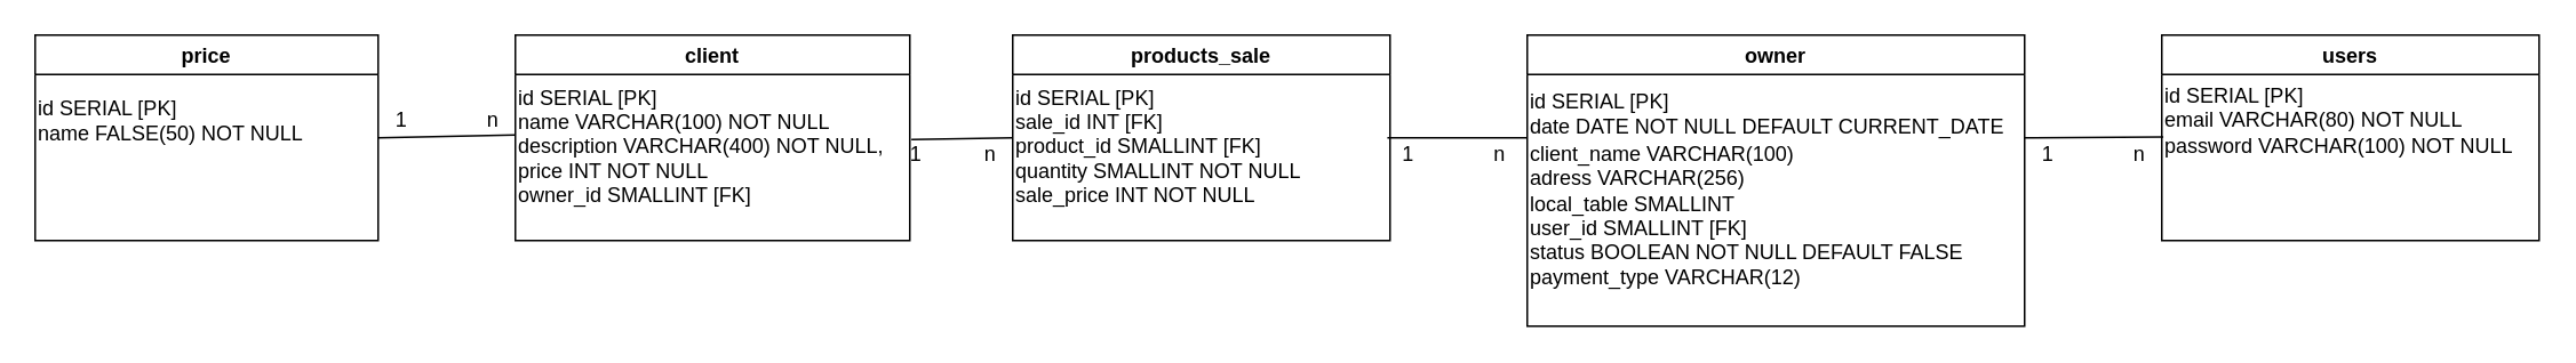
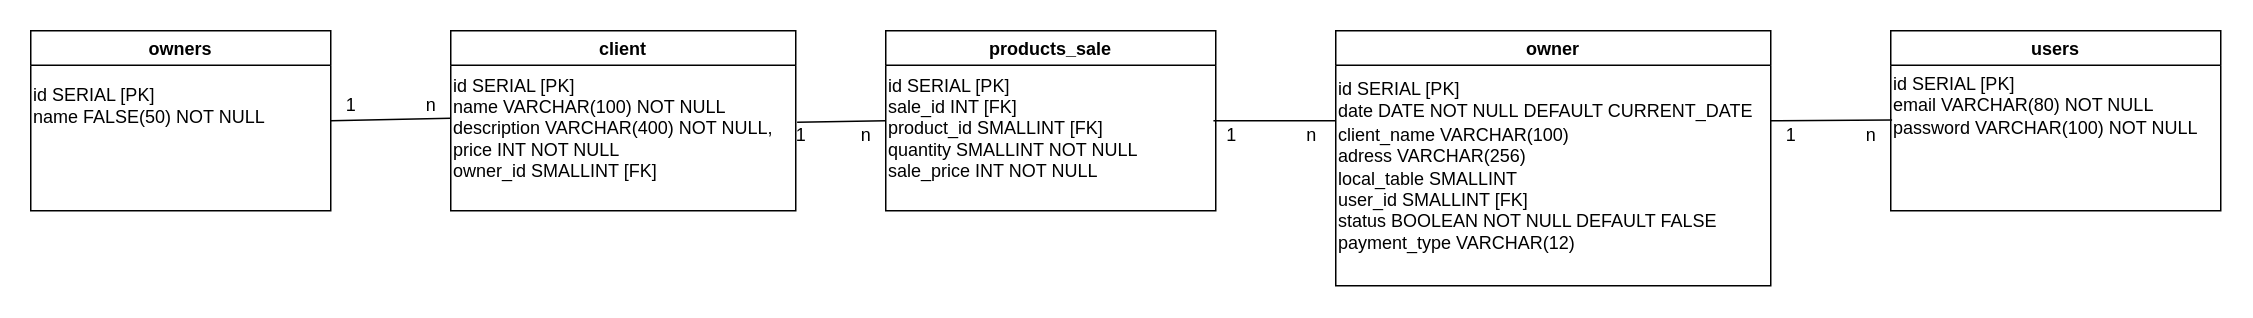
- <mxCell id="2" value="price" style="swimlane;fillColor=none;" parent="1" vertex="1"><mxGeometry x="20" y="20" width="200" height="120" as="geometry" /></mxCell>
+ <mxCell id="2" value="owners" style="swimlane;fillColor=none;" parent="1" vertex="1"><mxGeometry x="20" y="20" width="200" height="120" as="geometry" /></mxCell>
